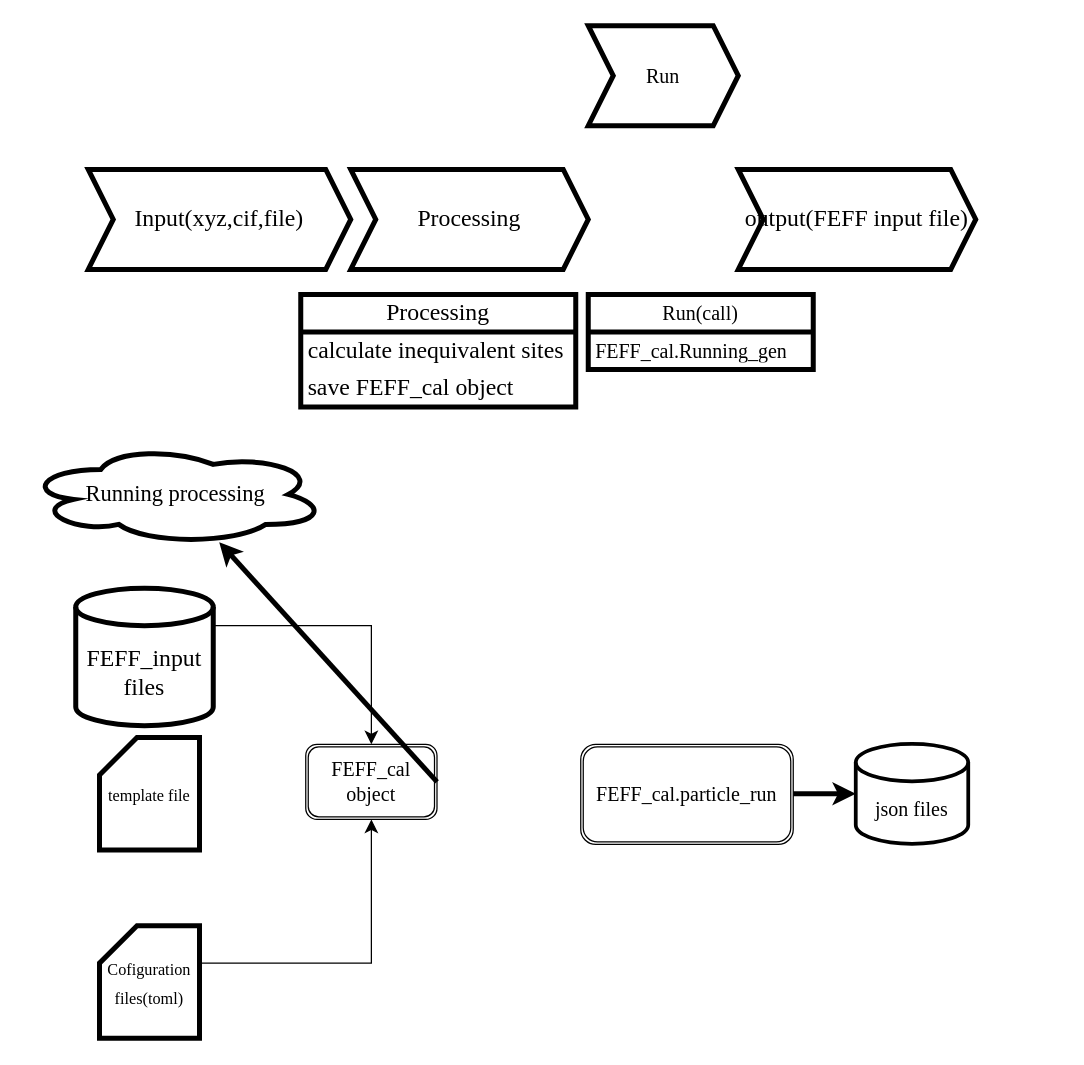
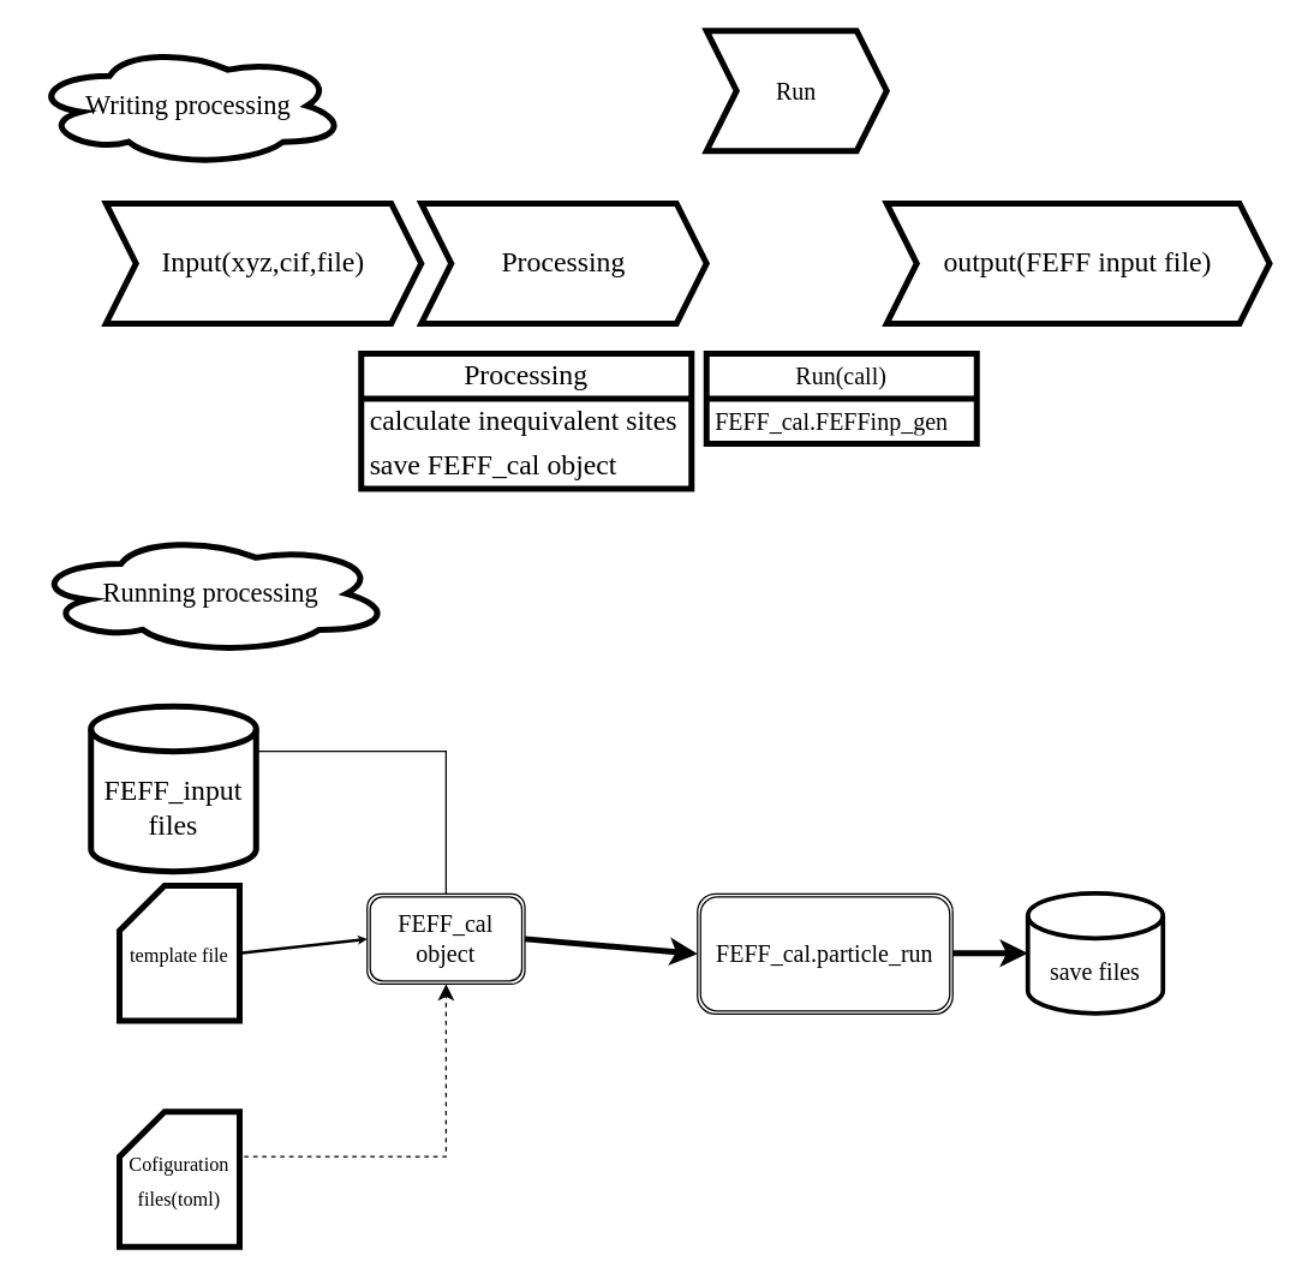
+ <mxCell id="2" value="Writing processing" style="ellipse;shape=cloud;whiteSpace=wrap;html=1;strokeWidth=4;fontFamily=Times New Roman;fontSize=18;fillColor=none;" vertex="1" parent="1"><mxGeometry x="20" y="30" width="210" height="80" as="geometry" /></mxCell>
- <mxCell id="5" value="output(FEFF input file)" style="shape=step;perimeter=stepPerimeter;whiteSpace=wrap;html=1;fixedSize=1;labelBorderColor=none;strokeWidth=4;fontFamily=Times New Roman;fontSize=19;fillColor=none;" vertex="1" parent="1"><mxGeometry x="590" y="135" width="190" height="80" as="geometry" /></mxCell>
+ <mxCell id="5" value="output(FEFF input file)" style="shape=step;perimeter=stepPerimeter;whiteSpace=wrap;html=1;fixedSize=1;labelBorderColor=none;strokeWidth=4;fontFamily=Times New Roman;fontSize=19;fillColor=none;" vertex="1" parent="1"><mxGeometry x="590" y="135" width="255" height="80" as="geometry" /></mxCell>
- <mxCell id="17" value="FEFF_cal.Running_gen" style="text;strokeColor=none;fillColor=none;align=left;verticalAlign=middle;spacingLeft=4;spacingRight=4;overflow=hidden;points=[[0,0.5],[1,0.5]];portConstraint=eastwest;rotatable=0;whiteSpace=wrap;html=1;shadow=0;labelBorderColor=none;sketch=0;strokeWidth=4;fontFamily=Times New Roman;fontSize=16;" vertex="1" parent="16"><mxGeometry y="30" width="180" height="30" as="geometry" /></mxCell>
+ <mxCell id="17" value="FEFF_cal.FEFFinp_gen" style="text;strokeColor=none;fillColor=none;align=left;verticalAlign=middle;spacingLeft=4;spacingRight=4;overflow=hidden;points=[[0,0.5],[1,0.5]];portConstraint=eastwest;rotatable=0;whiteSpace=wrap;html=1;shadow=0;labelBorderColor=none;sketch=0;strokeWidth=4;fontFamily=Times New Roman;fontSize=16;" vertex="1" parent="16"><mxGeometry y="30" width="180" height="30" as="geometry" /></mxCell>
- <mxCell id="19" value="" style="endArrow=classic;html=1;fontFamily=Times New Roman;fontSize=16;exitX=1;exitY=0.5;exitDx=0;exitDy=0;strokeWidth=4;" edge="1" parent="1" source="12" target="6"><mxGeometry width="50" height="50" relative="1" as="geometry"><mxPoint x="454" y="545" as="sourcePoint" /><mxPoint x="504" y="495" as="targetPoint" /></mxGeometry></mxCell>
+ <mxCell id="19" value="" style="endArrow=classic;html=1;fontFamily=Times New Roman;fontSize=16;exitX=1;exitY=0.5;exitDx=0;exitDy=0;entryX=0;entryY=0.5;entryDx=0;entryDy=0;strokeWidth=4;" edge="1" parent="1" source="12" target="18"><mxGeometry width="50" height="50" relative="1" as="geometry"><mxPoint x="454" y="545" as="sourcePoint" /><mxPoint x="504" y="495" as="targetPoint" /></mxGeometry></mxCell>
- <mxCell id="13" value="" style="edgeStyle=elbowEdgeStyle;elbow=vertical;endArrow=classic;html=1;curved=0;rounded=0;endSize=8;startSize=8;fontFamily=Times New Roman;fontSize=16;entryX=0.5;entryY=0;entryDx=0;entryDy=0;exitX=1;exitY=0.5;exitDx=0;exitDy=0;exitPerimeter=0;" edge="1" parent="1" source="10" target="12"><mxGeometry width="50" height="50" relative="1" as="geometry"><mxPoint x="204" y="635" as="sourcePoint" /><mxPoint x="254" y="585" as="targetPoint" /><Array as="points"><mxPoint x="249" y="500" /><mxPoint x="234" y="635" /></Array></mxGeometry></mxCell>
+ <mxCell id="13" value="" style="edgeStyle=elbowEdgeStyle;elbow=vertical;endArrow=none;html=1;curved=0;rounded=0;endSize=8;startSize=8;fontFamily=Times New Roman;fontSize=16;entryX=0.5;entryY=0;entryDx=0;entryDy=0;exitX=1;exitY=0.5;exitDx=0;exitDy=0;exitPerimeter=0;" edge="1" parent="1" source="10" target="12"><mxGeometry width="50" height="50" relative="1" as="geometry"><mxPoint x="204" y="635" as="sourcePoint" /><mxPoint x="254" y="585" as="targetPoint" /><Array as="points"><mxPoint x="249" y="500" /><mxPoint x="234" y="635" /></Array></mxGeometry></mxCell>
+ <mxCell id="23" value="" style="endArrow=classic;html=1;strokeWidth=2;fontFamily=Times New Roman;fontSize=16;startSize=3;endSize=0;exitX=1;exitY=0.5;exitDx=0;exitDy=0;exitPerimeter=0;entryX=0;entryY=0.5;entryDx=0;entryDy=0;" edge="1" parent="1" source="22" target="12"><mxGeometry width="50" height="50" relative="1" as="geometry"><mxPoint x="180" y="659.5" as="sourcePoint" /><mxPoint x="230" y="609.5" as="targetPoint" /></mxGeometry></mxCell>
- <mxCell id="21" value="json files" style="shape=cylinder3;whiteSpace=wrap;html=1;boundedLbl=1;backgroundOutline=1;size=15;shadow=0;labelBorderColor=none;sketch=0;strokeWidth=3;fontFamily=Times New Roman;fontSize=16;fillColor=none;" vertex="1" parent="1"><mxGeometry x="684" y="594.5" width="90" height="80" as="geometry" /></mxCell>
+ <mxCell id="21" value="save files" style="shape=cylinder3;whiteSpace=wrap;html=1;boundedLbl=1;backgroundOutline=1;size=15;shadow=0;labelBorderColor=none;sketch=0;strokeWidth=3;fontFamily=Times New Roman;fontSize=16;fillColor=none;" vertex="1" parent="1"><mxGeometry x="684" y="594.5" width="90" height="80" as="geometry" /></mxCell>
- <mxCell id="14" value="" style="edgeStyle=elbowEdgeStyle;elbow=vertical;endArrow=classic;html=1;curved=0;rounded=0;endSize=8;startSize=8;fontFamily=Times New Roman;fontSize=16;exitX=1;exitY=0.5;exitDx=0;exitDy=0;exitPerimeter=0;entryX=0.5;entryY=1;entryDx=0;entryDy=0;" edge="1" parent="1" source="11" target="12"><mxGeometry width="50" height="50" relative="1" as="geometry"><mxPoint x="144" y="595" as="sourcePoint" /><mxPoint x="194" y="545" as="targetPoint" /><Array as="points"><mxPoint x="249" y="770" /></Array></mxGeometry></mxCell>
+ <mxCell id="14" value="" style="edgeStyle=elbowEdgeStyle;elbow=vertical;endArrow=classic;html=1;curved=0;rounded=0;endSize=8;startSize=8;fontFamily=Times New Roman;fontSize=16;exitX=1;exitY=0.5;exitDx=0;exitDy=0;exitPerimeter=0;entryX=0.5;entryY=1;entryDx=0;entryDy=0;dashed=1;" edge="1" parent="1" source="11" target="12"><mxGeometry width="50" height="50" relative="1" as="geometry"><mxPoint x="144" y="595" as="sourcePoint" /><mxPoint x="194" y="545" as="targetPoint" /><Array as="points"><mxPoint x="249" y="770" /></Array></mxGeometry></mxCell>
